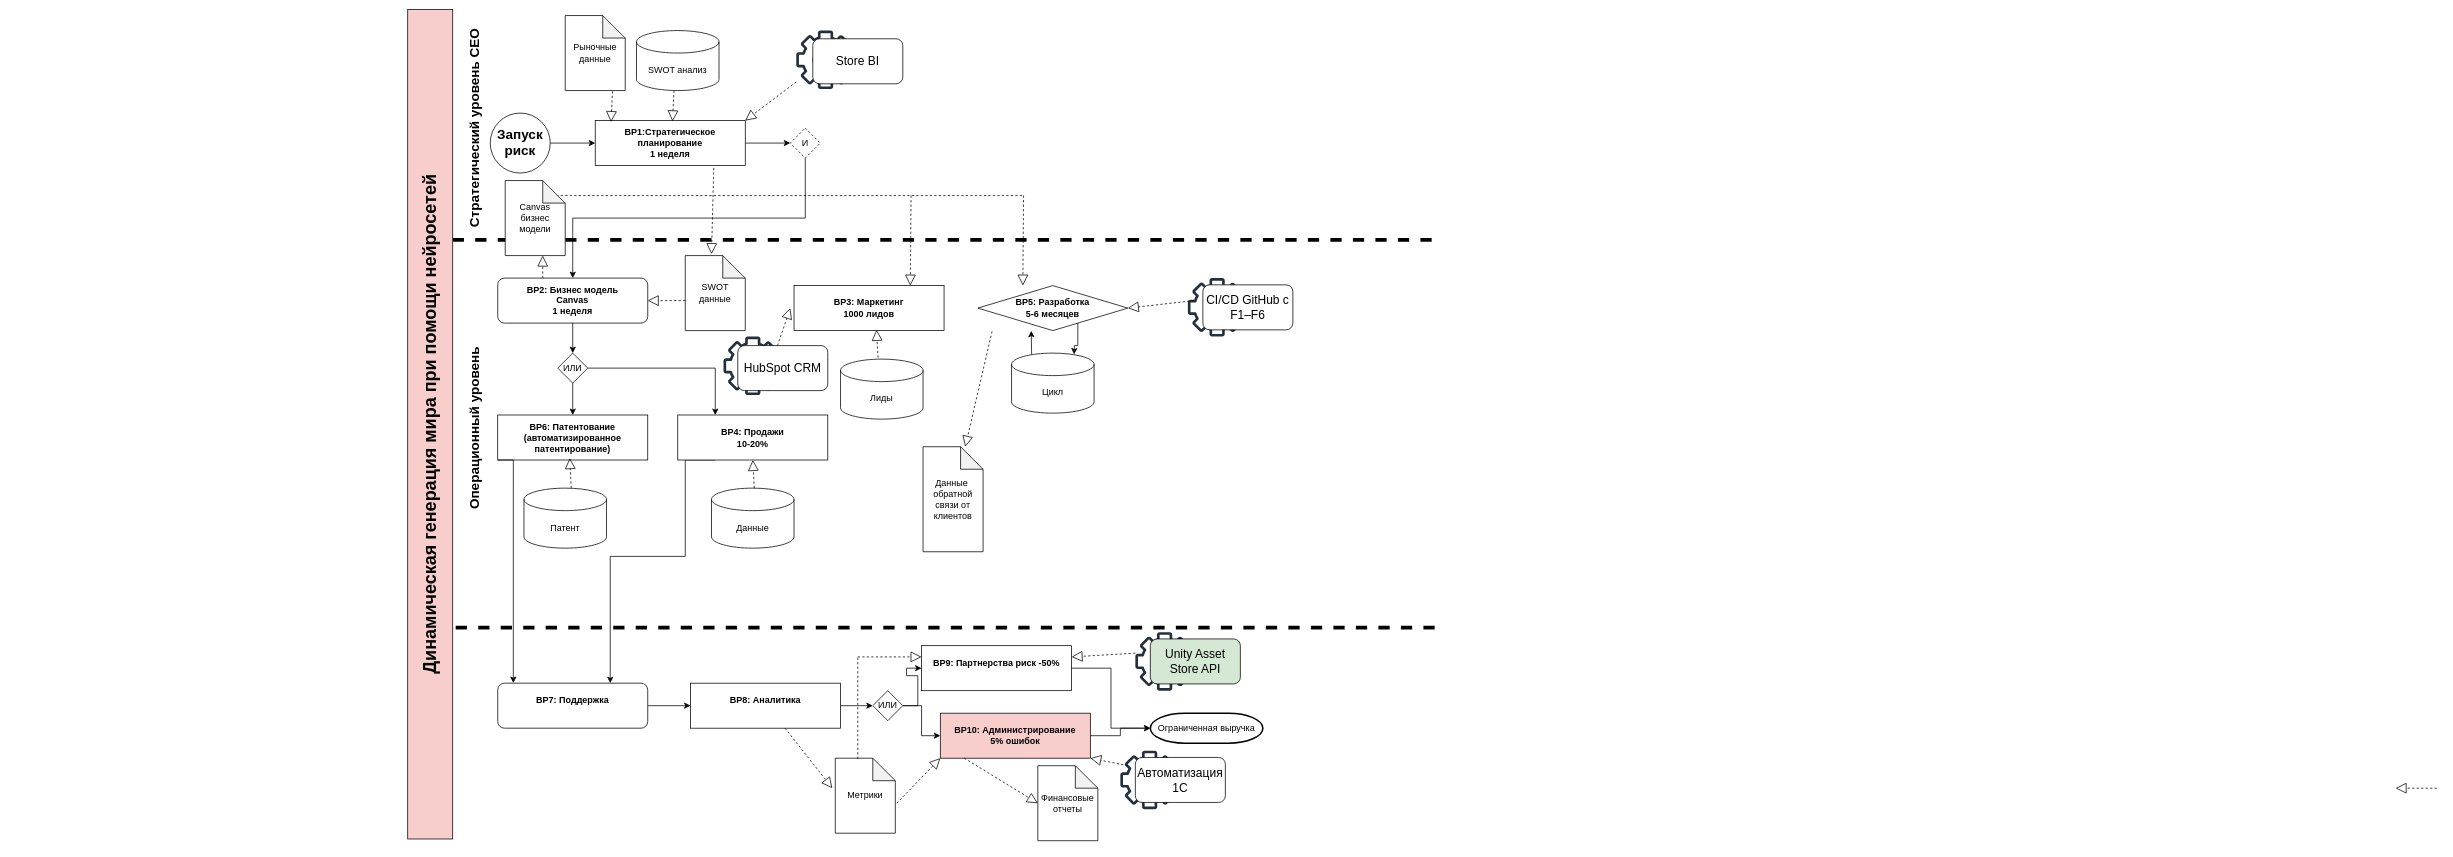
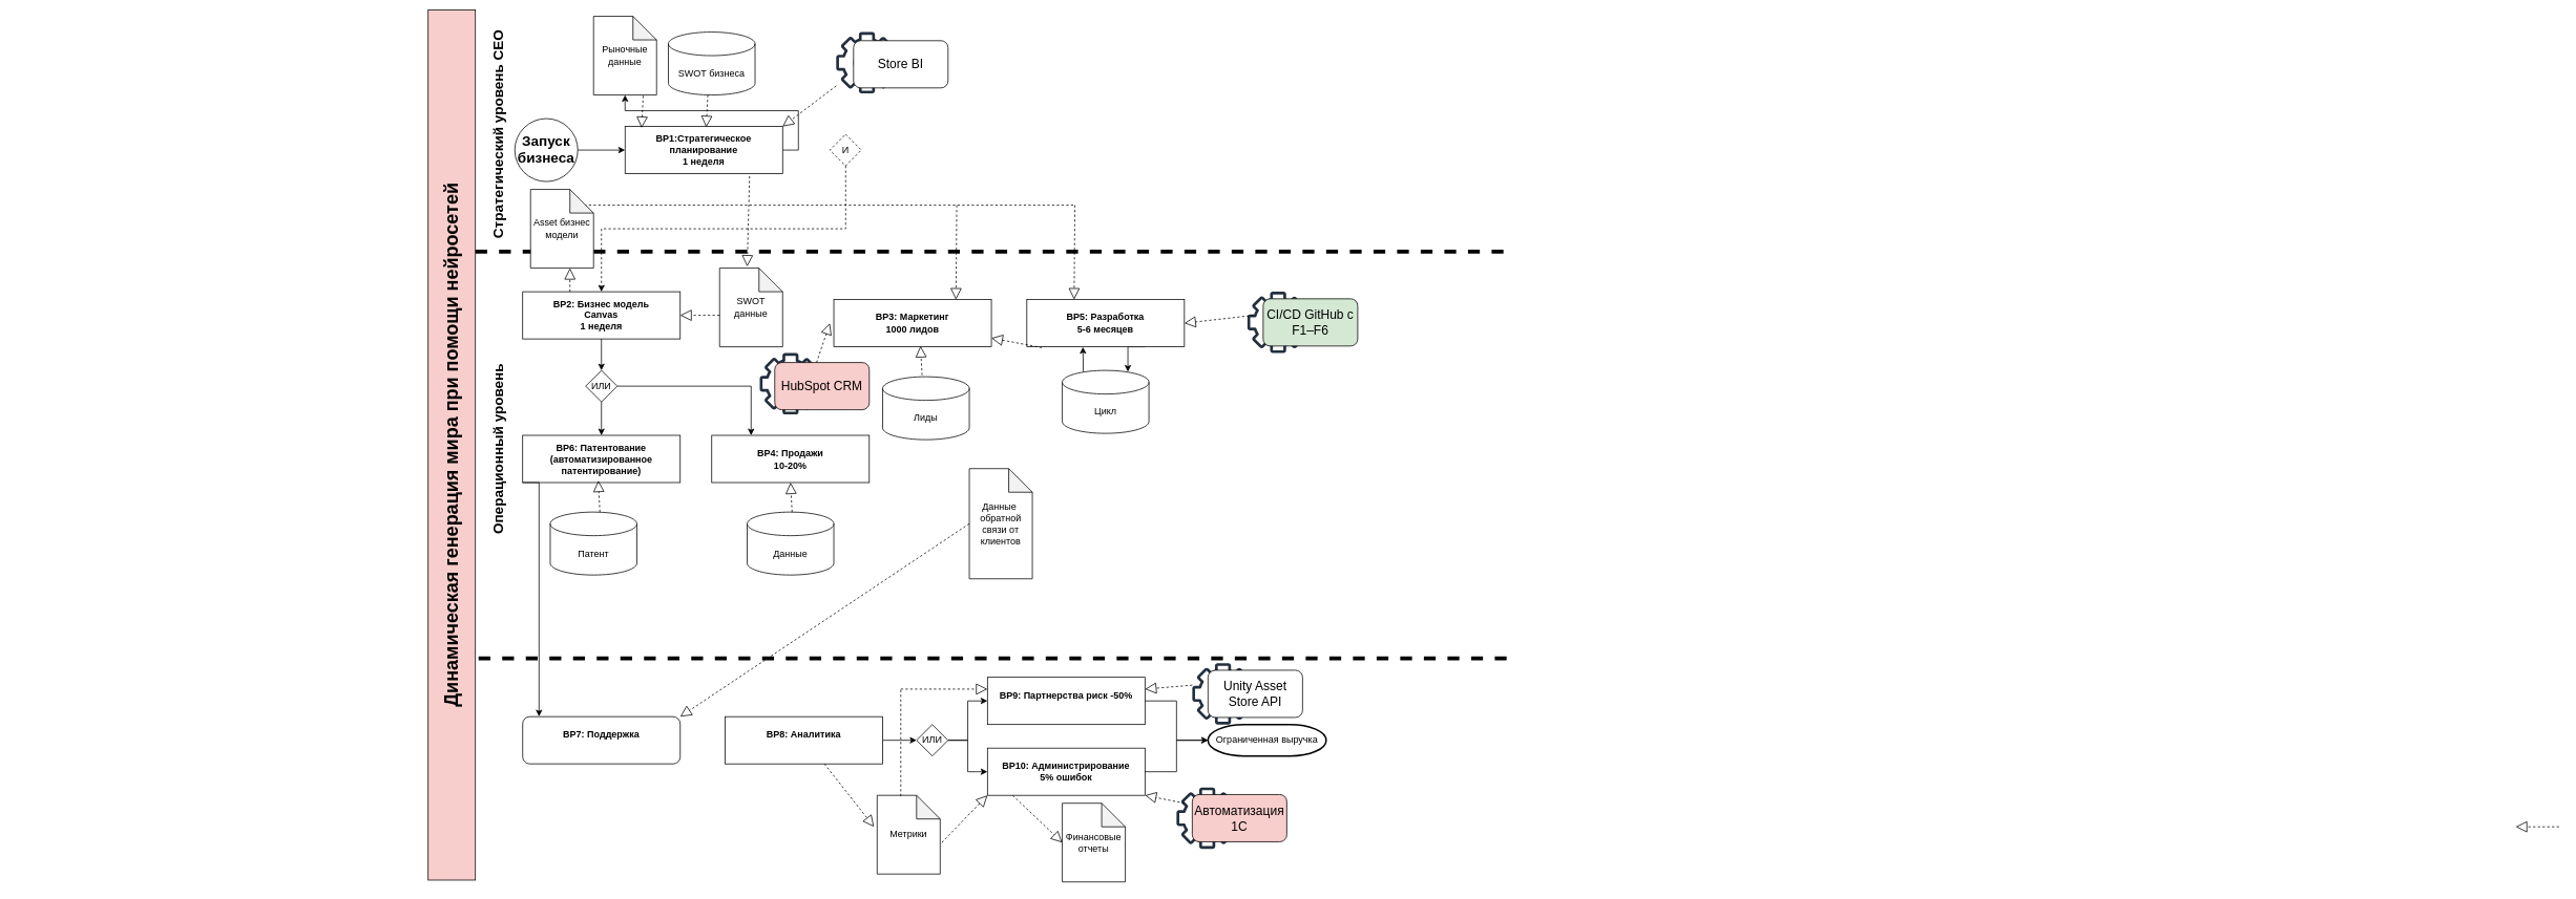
- <mxCell id="11" value="SWOT анализ" style="shape=cylinder3;whiteSpace=wrap;html=1;boundedLbl=1;backgroundOutline=1;size=15;" vertex="1" parent="1"><mxGeometry x="847.99" y="40" width="110" height="80" as="geometry" /></mxCell>
+ <mxCell id="11" value="SWOT бизнеса" style="shape=cylinder3;whiteSpace=wrap;html=1;boundedLbl=1;backgroundOutline=1;size=15;" vertex="1" parent="1"><mxGeometry x="847.99" y="40" width="110" height="80" as="geometry" /></mxCell>
- <mxCell id="6" value="&lt;font style=&quot;font-size: 18px;&quot;&gt;&lt;b&gt;Запуск риск&lt;/b&gt;&lt;/font&gt;" style="ellipse;whiteSpace=wrap;html=1;aspect=fixed;" vertex="1" parent="1"><mxGeometry x="652.99" y="150" width="80" height="80" as="geometry" /></mxCell>
+ <mxCell id="6" value="&lt;font style=&quot;font-size: 18px;&quot;&gt;&lt;b&gt;Запуск бизнеса&lt;/b&gt;&lt;/font&gt;" style="ellipse;whiteSpace=wrap;html=1;aspect=fixed;" vertex="1" parent="1"><mxGeometry x="652.99" y="150" width="80" height="80" as="geometry" /></mxCell>
- <mxCell id="7" style="edgeStyle=orthogonalEdgeStyle;rounded=0;orthogonalLoop=1;jettySize=auto;html=1;exitX=1;exitY=0.5;exitDx=0;exitDy=0;entryX=0;entryY=0.5;entryDx=0;entryDy=0;" edge="1" parent="1" source="8" target="10"><mxGeometry relative="1" as="geometry" /></mxCell>
+ <mxCell id="7" style="edgeStyle=orthogonalEdgeStyle;rounded=0;orthogonalLoop=1;jettySize=auto;html=1;exitX=1;exitY=0.5;exitDx=0;exitDy=0;" edge="1" parent="1" source="8" target="47"><mxGeometry relative="1" as="geometry" /></mxCell>
- <mxCell id="54" value="Canvas бизнес&lt;div&gt;модели&lt;/div&gt;" style="shape=note;whiteSpace=wrap;html=1;backgroundOutline=1;darkOpacity=0.05;" vertex="1" parent="1"><mxGeometry x="672.99" y="240" width="80" height="100" as="geometry" /></mxCell>
+ <mxCell id="54" value="Asset бизнес&lt;div&gt;модели&lt;/div&gt;" style="shape=note;whiteSpace=wrap;html=1;backgroundOutline=1;darkOpacity=0.05;" vertex="1" parent="1"><mxGeometry x="672.99" y="240" width="80" height="100" as="geometry" /></mxCell>
- <mxCell id="9" style="edgeStyle=orthogonalEdgeStyle;rounded=0;orthogonalLoop=1;jettySize=auto;html=1;exitX=0.5;exitY=1;exitDx=0;exitDy=0;entryX=0.5;entryY=0;entryDx=0;entryDy=0;" edge="1" parent="1" source="10" target="14"><mxGeometry relative="1" as="geometry" /></mxCell>
+ <mxCell id="9" style="edgeStyle=orthogonalEdgeStyle;rounded=0;orthogonalLoop=1;jettySize=auto;html=1;exitX=0.5;exitY=1;exitDx=0;exitDy=0;entryX=0.5;entryY=0;entryDx=0;entryDy=0;dashed=1;" edge="1" parent="1" source="10" target="14"><mxGeometry relative="1" as="geometry" /></mxCell>
- <mxCell id="14" value="&lt;b&gt;BP2: Бизнес модель&lt;/b&gt;&lt;div&gt;&lt;b&gt;Canvas&lt;/b&gt;&lt;/div&gt;&lt;div&gt;&lt;b&gt;1 неделя&lt;/b&gt;&lt;/div&gt;" style="whiteSpace=wrap;html=1;rounded=1;" vertex="1" parent="1"><mxGeometry x="662.99" y="370" width="200" height="60" as="geometry" /></mxCell>
+ <mxCell id="14" value="&lt;b&gt;BP2: Бизнес модель&lt;/b&gt;&lt;div&gt;&lt;b&gt;Canvas&lt;/b&gt;&lt;/div&gt;&lt;div&gt;&lt;b&gt;1 неделя&lt;/b&gt;&lt;/div&gt;" style="rounded=0;whiteSpace=wrap;html=1;" vertex="1" parent="1"><mxGeometry x="662.99" y="370" width="200" height="60" as="geometry" /></mxCell>
- <mxCell id="71" value="&lt;div style=&quot;font-size: medium; background-color: transparent; font-family: sans-serif;&quot;&gt;&lt;div style=&quot;background-color: transparent;&quot;&gt;CI/CD GitHub с F1–F6&lt;/div&gt;&lt;/div&gt;" style="rounded=1;whiteSpace=wrap;html=1;align=center;" vertex="1" parent="1"><mxGeometry x="1603" y="379" width="120" height="60" as="geometry" /></mxCell>
+ <mxCell id="71" value="&lt;div style=&quot;font-size: medium; background-color: transparent; font-family: sans-serif;&quot;&gt;&lt;div style=&quot;background-color: transparent;&quot;&gt;CI/CD GitHub с F1–F6&lt;/div&gt;&lt;/div&gt;" style="rounded=1;whiteSpace=wrap;html=1;align=center;fillColor=#d5e8d4;" vertex="1" parent="1"><mxGeometry x="1603" y="379" width="120" height="60" as="geometry" /></mxCell>
- <mxCell id="26" value="&lt;b&gt;BP5: Разработка&lt;br&gt;5-6 месяцев&lt;/b&gt;" style="rhombus;whiteSpace=wrap;html=1;" vertex="1" parent="1"><mxGeometry x="1302.99" y="380" width="200" height="60" as="geometry" /></mxCell>
+ <mxCell id="26" value="&lt;b&gt;BP5: Разработка&lt;br&gt;5-6 месяцев&lt;/b&gt;" style="rounded=0;whiteSpace=wrap;html=1;" vertex="1" parent="1"><mxGeometry x="1302.99" y="380" width="200" height="60" as="geometry" /></mxCell>
- <mxCell id="74" value="&lt;div style=&quot;font-size: medium; background-color: transparent; font-family: sans-serif;&quot;&gt;&lt;div style=&quot;background-color: transparent;&quot;&gt;&lt;div style=&quot;text-align: start; background-color: transparent;&quot;&gt;HubSpot CRM&lt;/div&gt;&lt;/div&gt;&lt;/div&gt;" style="rounded=1;whiteSpace=wrap;html=1;align=center;" vertex="1" parent="1"><mxGeometry x="982.99" y="460" width="120" height="60" as="geometry" /></mxCell>
+ <mxCell id="74" value="&lt;div style=&quot;font-size: medium; background-color: transparent; font-family: sans-serif;&quot;&gt;&lt;div style=&quot;background-color: transparent;&quot;&gt;&lt;div style=&quot;text-align: start; background-color: transparent;&quot;&gt;HubSpot CRM&lt;/div&gt;&lt;/div&gt;&lt;/div&gt;" style="rounded=1;whiteSpace=wrap;html=1;align=center;fillColor=#f8cecc;" vertex="1" parent="1"><mxGeometry x="982.99" y="460" width="120" height="60" as="geometry" /></mxCell>
- <mxCell id="65" value="" style="endArrow=block;dashed=1;endFill=0;endSize=12;html=1;rounded=0;exitX=0.095;exitY=1.017;exitDx=0;exitDy=0;exitPerimeter=0;" edge="1" parent="1" source="26" target="64"><mxGeometry width="160" relative="1" as="geometry"><mxPoint x="1432.99" y="730" as="sourcePoint" /><mxPoint x="1490.99" y="670" as="targetPoint" /></mxGeometry></mxCell>
+ <mxCell id="65" value="" style="endArrow=block;dashed=1;endFill=0;endSize=12;html=1;rounded=0;exitX=0.095;exitY=1.017;exitDx=0;exitDy=0;exitPerimeter=0;" edge="1" parent="1" source="26" target="28"><mxGeometry width="160" relative="1" as="geometry"><mxPoint x="1432.99" y="730" as="sourcePoint" /><mxPoint x="1490.99" y="670" as="targetPoint" /></mxGeometry></mxCell>
- <mxCell id="19" style="edgeStyle=orthogonalEdgeStyle;rounded=0;orthogonalLoop=1;jettySize=auto;html=1;exitX=0.25;exitY=1;exitDx=0;exitDy=0;entryX=0.75;entryY=0;entryDx=0;entryDy=0;" edge="1" parent="1" source="20" target="34"><mxGeometry relative="1" as="geometry"><Array as="points"><mxPoint x="912.99" y="613" /><mxPoint x="912.99" y="741" /><mxPoint x="812.99" y="741" /></Array></mxGeometry></mxCell>
+ <mxCell id="66" value="" style="endArrow=block;dashed=1;endFill=0;endSize=12;html=1;rounded=0;exitX=0;exitY=0.5;exitDx=0;exitDy=0;exitPerimeter=0;entryX=1;entryY=0;entryDx=0;entryDy=0;" edge="1" parent="1" source="64" target="34"><mxGeometry width="160" relative="1" as="geometry"><mxPoint x="1229.99" y="630" as="sourcePoint" /><mxPoint x="1190.99" y="784" as="targetPoint" /></mxGeometry></mxCell>
- <mxCell id="81" value="&lt;div style=&quot;font-size: medium; background-color: transparent; font-family: sans-serif;&quot;&gt;&lt;div style=&quot;background-color: transparent;&quot;&gt;&lt;div style=&quot;background-color: transparent;&quot;&gt;Unity Asset Store API&lt;/div&gt;&lt;/div&gt;&lt;/div&gt;" style="rounded=1;whiteSpace=wrap;html=1;align=center;fillColor=#d5e8d4;" vertex="1" parent="1"><mxGeometry x="1532.99" y="851" width="120" height="60" as="geometry" /></mxCell>
+ <mxCell id="81" value="&lt;div style=&quot;font-size: medium; background-color: transparent; font-family: sans-serif;&quot;&gt;&lt;div style=&quot;background-color: transparent;&quot;&gt;&lt;div style=&quot;background-color: transparent;&quot;&gt;Unity Asset Store API&lt;/div&gt;&lt;/div&gt;&lt;/div&gt;" style="rounded=1;whiteSpace=wrap;html=1;align=center;" vertex="1" parent="1"><mxGeometry x="1532.99" y="851" width="120" height="60" as="geometry" /></mxCell>
- <mxCell id="41" value="&lt;b&gt;&lt;font style=&quot;font-size: 12px;&quot;&gt;BP9: Партнерства риск -50%&lt;/font&gt;&lt;/b&gt;&lt;div&gt;&lt;div style=&quot;background-color: transparent; font-family: sans-serif;&quot;&gt;&lt;br&gt;&lt;/div&gt;&lt;/div&gt;" style="rounded=0;whiteSpace=wrap;html=1;align=center;" vertex="1" parent="1"><mxGeometry x="1227.99" y="860" width="200" height="60" as="geometry" /></mxCell>
+ <mxCell id="41" value="&lt;b&gt;&lt;font style=&quot;font-size: 12px;&quot;&gt;BP9: Партнерства риск -50%&lt;/font&gt;&lt;/b&gt;&lt;div&gt;&lt;div style=&quot;background-color: transparent; font-family: sans-serif;&quot;&gt;&lt;br&gt;&lt;/div&gt;&lt;/div&gt;" style="rounded=0;whiteSpace=wrap;html=1;align=center;" vertex="1" parent="1"><mxGeometry x="1252.99" y="860" width="200" height="60" as="geometry" /></mxCell>
- <mxCell id="33" style="edgeStyle=orthogonalEdgeStyle;rounded=0;orthogonalLoop=1;jettySize=auto;html=1;exitX=1;exitY=0.5;exitDx=0;exitDy=0;entryX=0;entryY=0.5;entryDx=0;entryDy=0;" edge="1" parent="1" source="34" target="36"><mxGeometry relative="1" as="geometry" /></mxCell>
- <mxCell id="43" value="Ограниченная выручка" style="strokeWidth=2;html=1;shape=mxgraph.flowchart.terminator;whiteSpace=wrap;" vertex="1" parent="1"><mxGeometry x="1532.99" y="950" width="150" height="40" as="geometry" /></mxCell>
+ <mxCell id="43" value="Ограниченная выручка" style="strokeWidth=2;html=1;shape=mxgraph.flowchart.terminator;whiteSpace=wrap;" vertex="1" parent="1"><mxGeometry x="1532.99" y="920" width="150" height="40" as="geometry" /></mxCell>
- <mxCell id="42" value="&lt;b&gt;BP10: Администрирование&lt;/b&gt;&lt;div&gt;&lt;b&gt;5% ошибок&lt;/b&gt;&lt;/div&gt;" style="rounded=0;whiteSpace=wrap;html=1;fillColor=#f8cecc;" vertex="1" parent="1"><mxGeometry x="1252.99" y="950" width="200" height="60" as="geometry" /></mxCell>
+ <mxCell id="42" value="&lt;b&gt;BP10: Администрирование&lt;/b&gt;&lt;div&gt;&lt;b&gt;5% ошибок&lt;/b&gt;&lt;/div&gt;" style="rounded=0;whiteSpace=wrap;html=1;" vertex="1" parent="1"><mxGeometry x="1252.99" y="950" width="200" height="60" as="geometry" /></mxCell>
- <mxCell id="78" value="&lt;div style=&quot;font-size: medium; background-color: transparent; font-family: sans-serif;&quot;&gt;&lt;div style=&quot;background-color: transparent;&quot;&gt;Автоматизация 1С&lt;/div&gt;&lt;/div&gt;" style="rounded=1;whiteSpace=wrap;html=1;align=center;" vertex="1" parent="1"><mxGeometry x="1513" y="1009" width="120" height="60" as="geometry" /></mxCell>
+ <mxCell id="78" value="&lt;div style=&quot;font-size: medium; background-color: transparent; font-family: sans-serif;&quot;&gt;&lt;div style=&quot;background-color: transparent;&quot;&gt;Автоматизация 1С&lt;/div&gt;&lt;/div&gt;" style="rounded=1;whiteSpace=wrap;html=1;align=center;fillColor=#f8cecc;" vertex="1" parent="1"><mxGeometry x="1513" y="1009" width="120" height="60" as="geometry" /></mxCell>
- <mxCell id="62" value="Финансовые отчеты" style="shape=note;whiteSpace=wrap;html=1;backgroundOutline=1;darkOpacity=0.05;" vertex="1" parent="1"><mxGeometry x="1382.99" y="1020" width="80" height="100" as="geometry" /></mxCell>
+ <mxCell id="62" value="Финансовые отчеты" style="shape=note;whiteSpace=wrap;html=1;backgroundOutline=1;darkOpacity=0.05;" vertex="1" parent="1"><mxGeometry x="1347.99" y="1020" width="80" height="100" as="geometry" /></mxCell>
